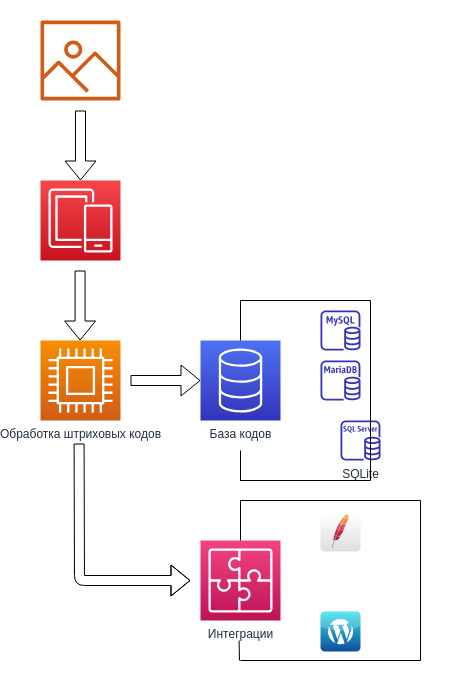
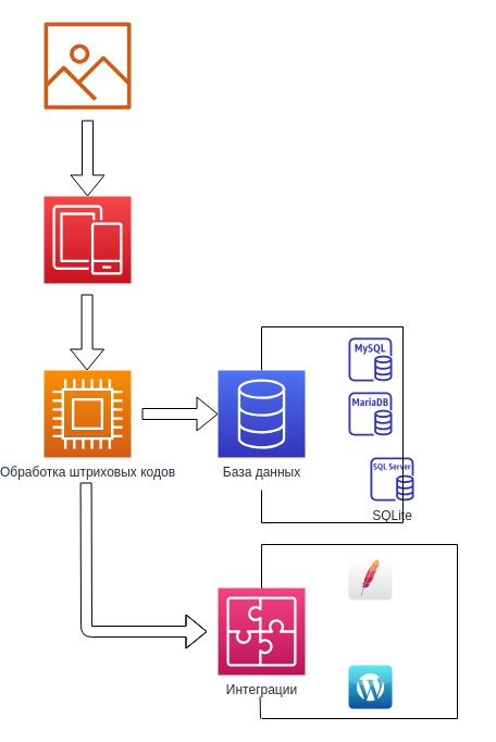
- <mxCell id="2" value="База кодов" style="outlineConnect=0;fontColor=#232F3E;gradientColor=#4D72F3;gradientDirection=north;fillColor=#3334B9;strokeColor=#ffffff;dashed=0;verticalLabelPosition=bottom;verticalAlign=top;align=center;html=1;fontSize=12;fontStyle=0;aspect=fixed;shape=mxgraph.aws4.resourceIcon;resIcon=mxgraph.aws4.database;" vertex="1" parent="1"><mxGeometry x="180" y="340" width="80" height="80" as="geometry" /></mxCell>
+ <mxCell id="2" value="База данных" style="outlineConnect=0;fontColor=#232F3E;gradientColor=#4D72F3;gradientDirection=north;fillColor=#3334B9;strokeColor=#ffffff;dashed=0;verticalLabelPosition=bottom;verticalAlign=top;align=center;html=1;fontSize=12;fontStyle=0;aspect=fixed;shape=mxgraph.aws4.resourceIcon;resIcon=mxgraph.aws4.database;" vertex="1" parent="1"><mxGeometry x="180" y="340" width="80" height="80" as="geometry" /></mxCell>
